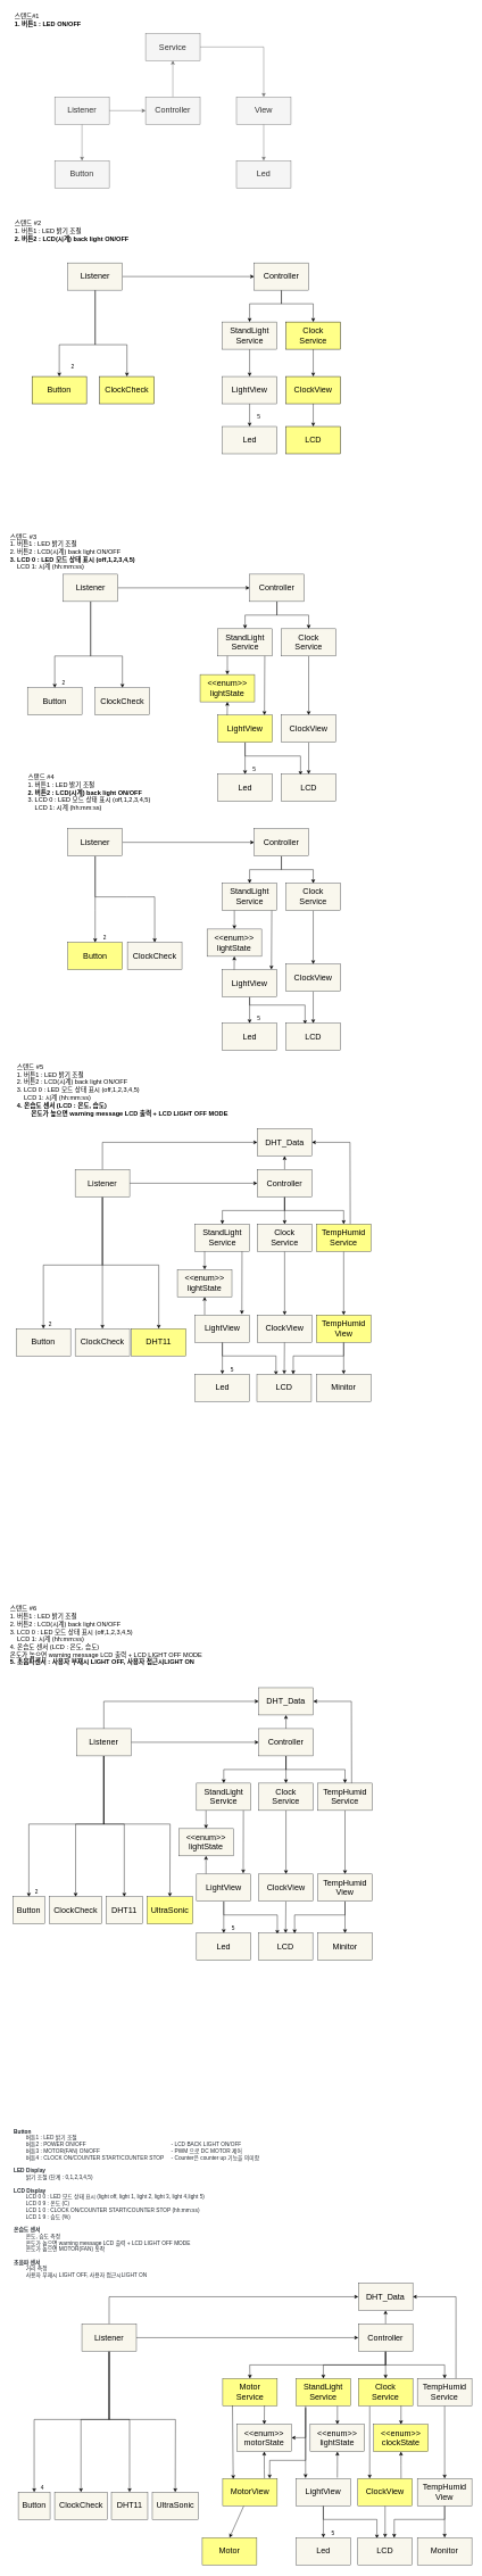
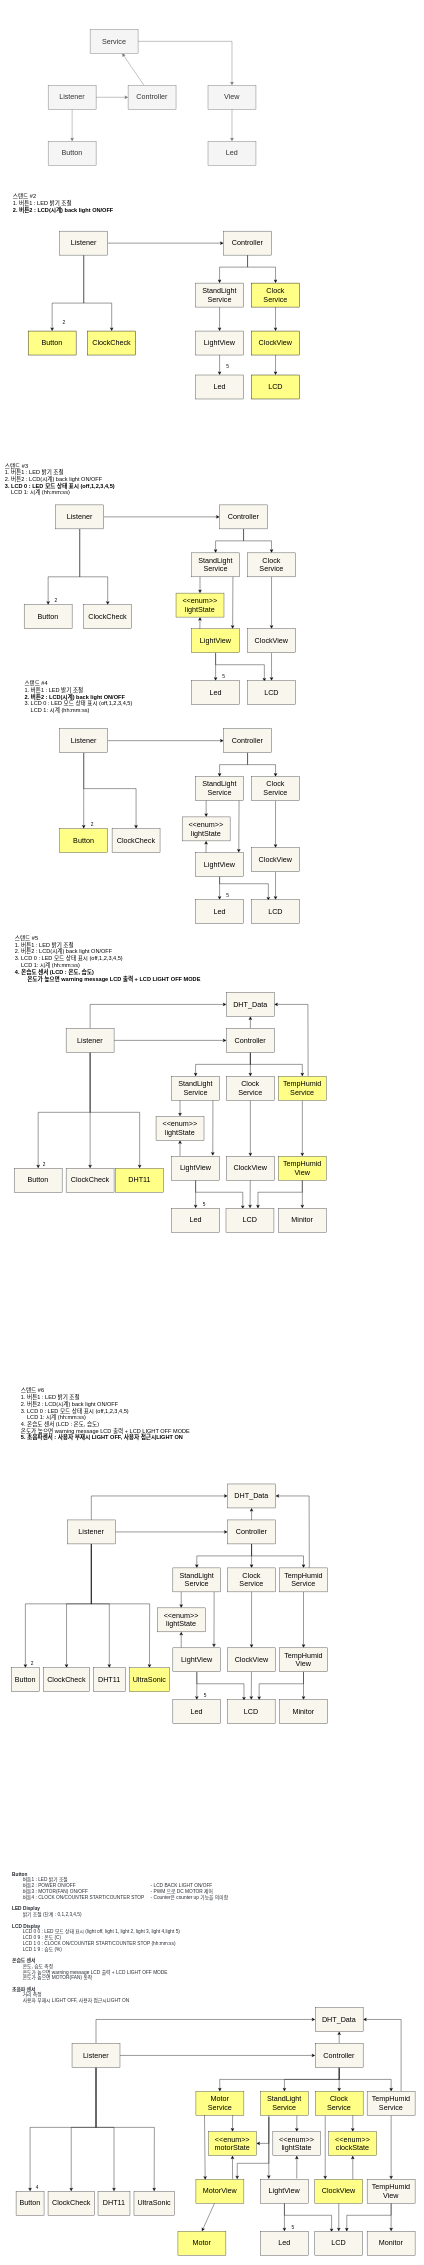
- <mxCell id="35" value="&lt;font style=&quot;font-size: 14px&quot;&gt;스탠드#1&lt;br&gt;&lt;b&gt;1. 버튼1 : LED ON/OFF&lt;/b&gt;&lt;/font&gt;" style="text;html=1;resizable=0;autosize=1;align=left;verticalAlign=middle;points=[];fillColor=none;rounded=0;fontColor=#000000;" parent="1" vertex="1"><mxGeometry x="30" y="20" width="160" height="40" as="geometry" /></mxCell>
- <mxCell id="12" value="Service" style="whiteSpace=wrap;html=1;fontSize=18;strokeColor=#666666;fontColor=#333333;fillColor=#f5f5f5;" parent="1" vertex="1"><mxGeometry x="320" y="70" width="120" height="60" as="geometry" /></mxCell>
+ <mxCell id="12" value="Service" style="whiteSpace=wrap;html=1;fontSize=18;strokeColor=#666666;fontColor=#333333;fillColor=#f5f5f5;" parent="1" vertex="1"><mxGeometry x="225" y="70" width="120" height="60" as="geometry" /></mxCell>
- <mxCell id="57" value="&lt;font&gt;&lt;font style=&quot;font-size: 14px&quot;&gt;스탠드 #3&lt;br&gt;1. 버튼1 : LED 밝기 조절&lt;br&gt;2. 버튼2 : LCD(시계) back light ON/OFF&lt;br&gt;&lt;b&gt;3. LCD 0 : LED 모드 상태 표시 (off,1,2,3,4,5)&lt;/b&gt;&lt;br&gt;&amp;nbsp; &amp;nbsp; LCD 1: 시계 (hh:mm:ss)&lt;/font&gt;&lt;br&gt;&lt;/font&gt;" style="text;html=1;resizable=0;autosize=1;align=left;verticalAlign=middle;points=[];fillColor=none;strokeColor=none;rounded=0;fontColor=#000000;" parent="1" vertex="1"><mxGeometry x="20" y="1170" width="300" height="80" as="geometry" /></mxCell>
+ <mxCell id="57" value="&lt;font&gt;&lt;font style=&quot;font-size: 14px&quot;&gt;스탠드 #3&lt;br&gt;1. 버튼1 : LED 밝기 조절&lt;br&gt;2. 버튼2 : LCD(시계) back light ON/OFF&lt;br&gt;&lt;b&gt;3. LCD 0 : LED 모드 상태 표시 (off,1,2,3,4,5)&lt;/b&gt;&lt;br&gt;&amp;nbsp; &amp;nbsp; LCD 1: 시계 (hh:mm:ss)&lt;/font&gt;&lt;br&gt;&lt;/font&gt;" style="text;html=1;resizable=0;autosize=1;align=left;verticalAlign=middle;points=[];fillColor=none;strokeColor=none;rounded=0;fontColor=#000000;" parent="1" vertex="1"><mxGeometry x="10" y="1155" width="300" height="80" as="geometry" /></mxCell>
- <mxCell id="118" value="&lt;font&gt;&lt;font style=&quot;font-size: 14px&quot;&gt;&lt;font&gt;&lt;font&gt;&lt;font&gt;스탠드 #6&lt;br&gt;1. 버튼1 : LED 밝기 조절&lt;br&gt;2. 버튼2 : LCD(시계) back light ON/OFF&lt;br&gt;3. LCD 0 : LED 모드 상태 표시 (off,1,2,3,4,5)&lt;br&gt;&amp;nbsp; &amp;nbsp; LCD 1: 시계 (hh:mm:ss)&lt;br&gt;&lt;/font&gt;4. 온습도 센서 (LCD : 온도, 습도)&lt;br&gt;&lt;/font&gt;&lt;span&gt;&#09;&lt;/span&gt;온도가 높으면 warning message LCD 출력 + LCD LIGHT OFF MODE&lt;br&gt;&lt;/font&gt;&lt;b&gt;5. 초음파센서 : 사용자 부재시 LIGHT OFF, 사용자 접근시&lt;/b&gt;&lt;b&gt;LIGHT&amp;nbsp;&lt;/b&gt;&lt;b&gt;ON&lt;/b&gt;&lt;/font&gt;&lt;br&gt;&lt;/font&gt;" style="text;html=1;resizable=0;autosize=1;align=left;verticalAlign=middle;points=[];fillColor=none;strokeColor=none;rounded=0;fontColor=#000000;" parent="1" vertex="1"><mxGeometry x="20" y="3535" width="450" height="120" as="geometry" /></mxCell>
+ <mxCell id="118" value="&lt;font&gt;&lt;font style=&quot;font-size: 14px&quot;&gt;&lt;font&gt;&lt;font&gt;&lt;font&gt;스탠드 #6&lt;br&gt;1. 버튼1 : LED 밝기 조절&lt;br&gt;2. 버튼2 : LCD(시계) back light ON/OFF&lt;br&gt;3. LCD 0 : LED 모드 상태 표시 (off,1,2,3,4,5)&lt;br&gt;&amp;nbsp; &amp;nbsp; LCD 1: 시계 (hh:mm:ss)&lt;br&gt;&lt;/font&gt;4. 온습도 센서 (LCD : 온도, 습도)&lt;br&gt;&lt;/font&gt;&lt;span&gt;&#09;&lt;/span&gt;온도가 높으면 warning message LCD 출력 + LCD LIGHT OFF MODE&lt;br&gt;&lt;/font&gt;&lt;b&gt;5. 초음파센서 : 사용자 부재시 LIGHT OFF, 사용자 접근시&lt;/b&gt;&lt;b&gt;LIGHT&amp;nbsp;&lt;/b&gt;&lt;b&gt;ON&lt;/b&gt;&lt;/font&gt;&lt;br&gt;&lt;/font&gt;" style="text;html=1;resizable=0;autosize=1;align=left;verticalAlign=middle;points=[];fillColor=none;strokeColor=none;rounded=0;fontColor=#000000;" parent="1" vertex="1"><mxGeometry x="50" y="3475" width="450" height="120" as="geometry" /></mxCell>
- <mxCell id="218" value="&amp;lt;&amp;lt;enum&amp;gt;&amp;gt;&lt;br&gt;motorState" style="whiteSpace=wrap;html=1;fontSize=18;strokeColor=#36393d;fillColor=#f9f7ed;fontColor=#000000;" parent="1" vertex="1"><mxGeometry x="521.25" y="5330.66" width="120" height="60" as="geometry" /></mxCell>
+ <mxCell id="218" value="&amp;lt;&amp;lt;enum&amp;gt;&amp;gt;&lt;br&gt;motorState" style="whiteSpace=wrap;html=1;fontSize=18;strokeColor=#36393d;fillColor=#ffff88;fontColor=#000000;" parent="1" vertex="1"><mxGeometry x="521.25" y="5330.66" width="120" height="60" as="geometry" /></mxCell>
